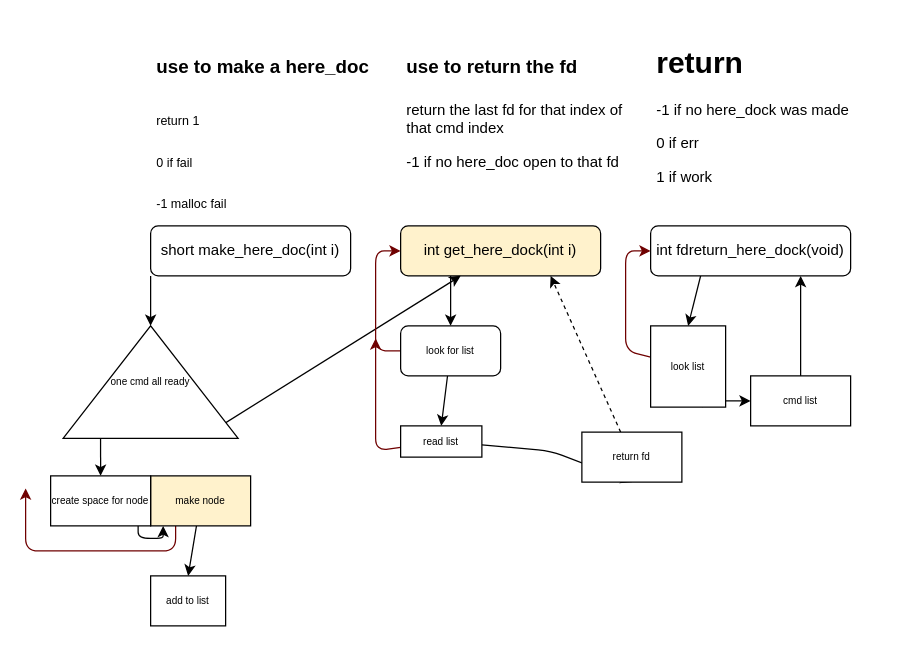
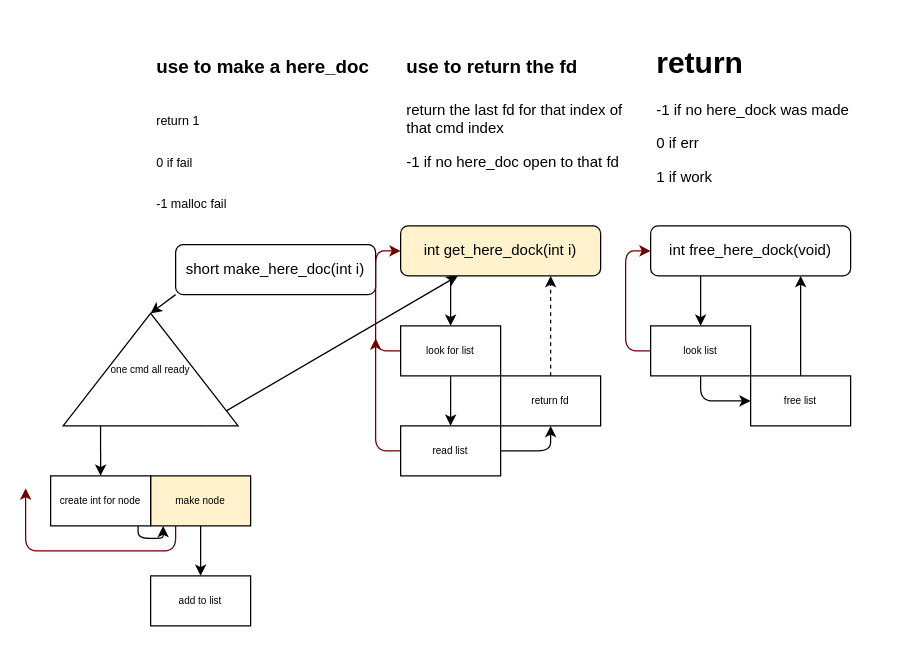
- <mxCell id="3" value="short make_here_doc(int i)" style="rounded=1;whiteSpace=wrap;html=1;" parent="1" vertex="1"><mxGeometry x="120" y="180" width="160" height="40" as="geometry" /></mxCell>
+ <mxCell id="3" value="short make_here_doc(int i)" style="rounded=1;whiteSpace=wrap;html=1;" parent="1" vertex="1"><mxGeometry x="140" y="195" width="160" height="40" as="geometry" /></mxCell>
- <mxCell id="7" value="int fdreturn_here_dock(void)" style="rounded=1;whiteSpace=wrap;html=1;" parent="1" vertex="1"><mxGeometry x="520" y="180" width="160" height="40" as="geometry" /></mxCell>
+ <mxCell id="7" value="int free_here_dock(void)" style="rounded=1;whiteSpace=wrap;html=1;" parent="1" vertex="1"><mxGeometry x="520" y="180" width="160" height="40" as="geometry" /></mxCell>
- <mxCell id="22" value="look for list" style="whiteSpace=wrap;html=1;fontSize=8;rounded=1;" parent="1" vertex="1"><mxGeometry x="320" y="260" width="80" height="40" as="geometry" /></mxCell>
+ <mxCell id="22" value="look for list" style="rounded=0;whiteSpace=wrap;html=1;fontSize=8;" parent="1" vertex="1"><mxGeometry x="320" y="260" width="80" height="40" as="geometry" /></mxCell>
- <mxCell id="30" value="look list" style="rounded=0;whiteSpace=wrap;html=1;fontSize=8;" parent="1" vertex="1"><mxGeometry x="520" y="260" width="60" height="65" as="geometry" /></mxCell>
+ <mxCell id="30" value="look list" style="rounded=0;whiteSpace=wrap;html=1;fontSize=8;" parent="1" vertex="1"><mxGeometry x="520" y="260" width="80" height="40" as="geometry" /></mxCell>
- <mxCell id="13" value="&lt;p style=&quot;line-height: 0%;&quot;&gt;&lt;font style=&quot;font-size: 8px;&quot;&gt;one cmd all ready&lt;/font&gt;&lt;/p&gt;" style="triangle;whiteSpace=wrap;html=1;fontSize=10;flipH=1;flipV=1;direction=south;" parent="1" vertex="1"><mxGeometry x="50" y="260" width="140" height="90" as="geometry" /></mxCell>
+ <mxCell id="13" value="&lt;p style=&quot;line-height: 0%;&quot;&gt;&lt;font style=&quot;font-size: 8px;&quot;&gt;one cmd all ready&lt;/font&gt;&lt;/p&gt;" style="triangle;whiteSpace=wrap;html=1;fontSize=10;flipH=1;flipV=1;direction=south;" parent="1" vertex="1"><mxGeometry x="50" y="250" width="140" height="90" as="geometry" /></mxCell>
- <mxCell id="32" value="cmd list" style="rounded=0;whiteSpace=wrap;html=1;fontSize=8;" parent="1" vertex="1"><mxGeometry x="600" y="300" width="80" height="40" as="geometry" /></mxCell>
+ <mxCell id="32" value="free list" style="rounded=0;whiteSpace=wrap;html=1;fontSize=8;" parent="1" vertex="1"><mxGeometry x="600" y="300" width="80" height="40" as="geometry" /></mxCell>
- <mxCell id="25" value="read list" style="rounded=0;whiteSpace=wrap;html=1;fontSize=8;" parent="1" vertex="1"><mxGeometry x="320" y="340" width="65" height="25" as="geometry" /></mxCell>
+ <mxCell id="25" value="read list" style="rounded=0;whiteSpace=wrap;html=1;fontSize=8;" parent="1" vertex="1"><mxGeometry x="320" y="340" width="80" height="40" as="geometry" /></mxCell>
- <mxCell id="27" value="return fd" style="rounded=0;whiteSpace=wrap;html=1;fontSize=8;" parent="1" vertex="1"><mxGeometry x="465" y="345" width="80" height="40" as="geometry" /></mxCell>
+ <mxCell id="27" value="return fd" style="rounded=0;whiteSpace=wrap;html=1;fontSize=8;" parent="1" vertex="1"><mxGeometry x="400" y="300" width="80" height="40" as="geometry" /></mxCell>
- <mxCell id="17" value="create space for node" style="rounded=0;whiteSpace=wrap;html=1;fontSize=8;" parent="1" vertex="1"><mxGeometry y="380" width="80" height="40" as="geometry" x="40" /></mxCell>
+ <mxCell id="17" value="create int for node" style="rounded=0;whiteSpace=wrap;html=1;fontSize=8;" parent="1" vertex="1"><mxGeometry y="380" width="80" height="40" as="geometry" x="40" /></mxCell>
- <mxCell id="19" value="add to list" style="rounded=0;whiteSpace=wrap;html=1;fontSize=8;" parent="1" vertex="1"><mxGeometry x="120" y="460" width="60" height="40" as="geometry" /></mxCell>
+ <mxCell id="19" value="add to list" style="rounded=0;whiteSpace=wrap;html=1;fontSize=8;" parent="1" vertex="1"><mxGeometry x="120" y="460" width="80" height="40" as="geometry" /></mxCell>
